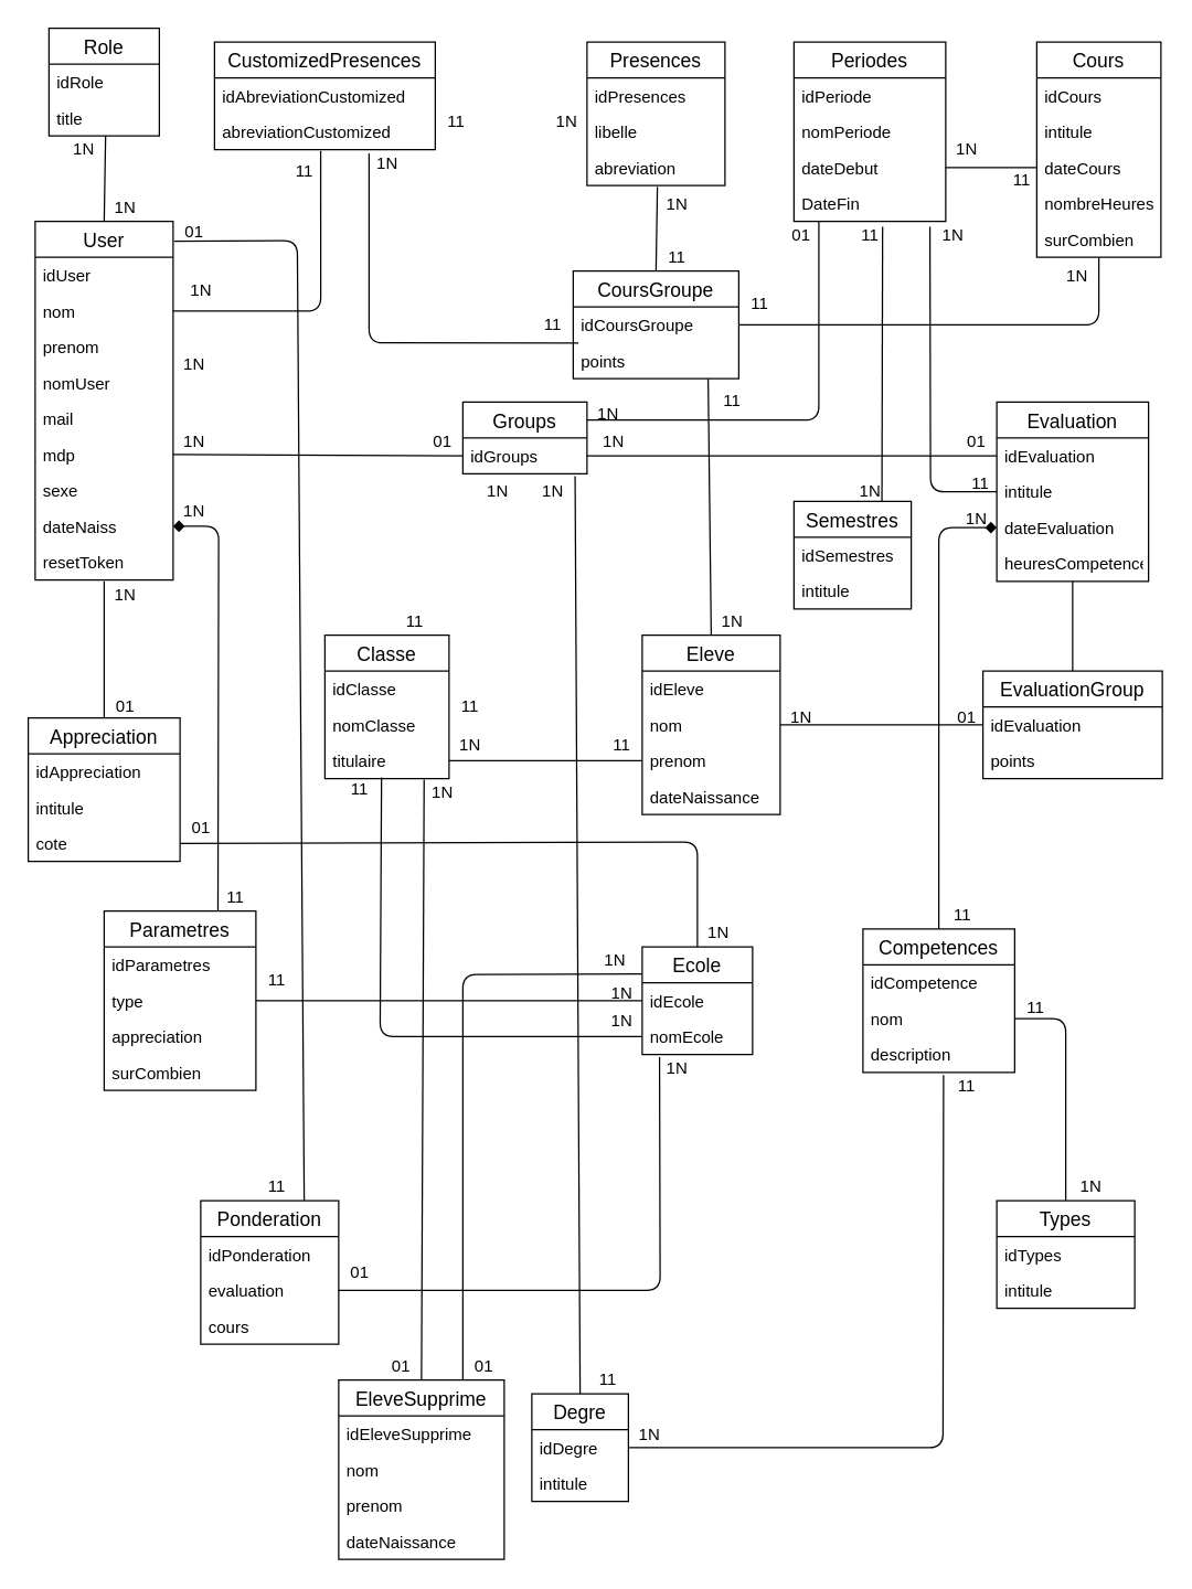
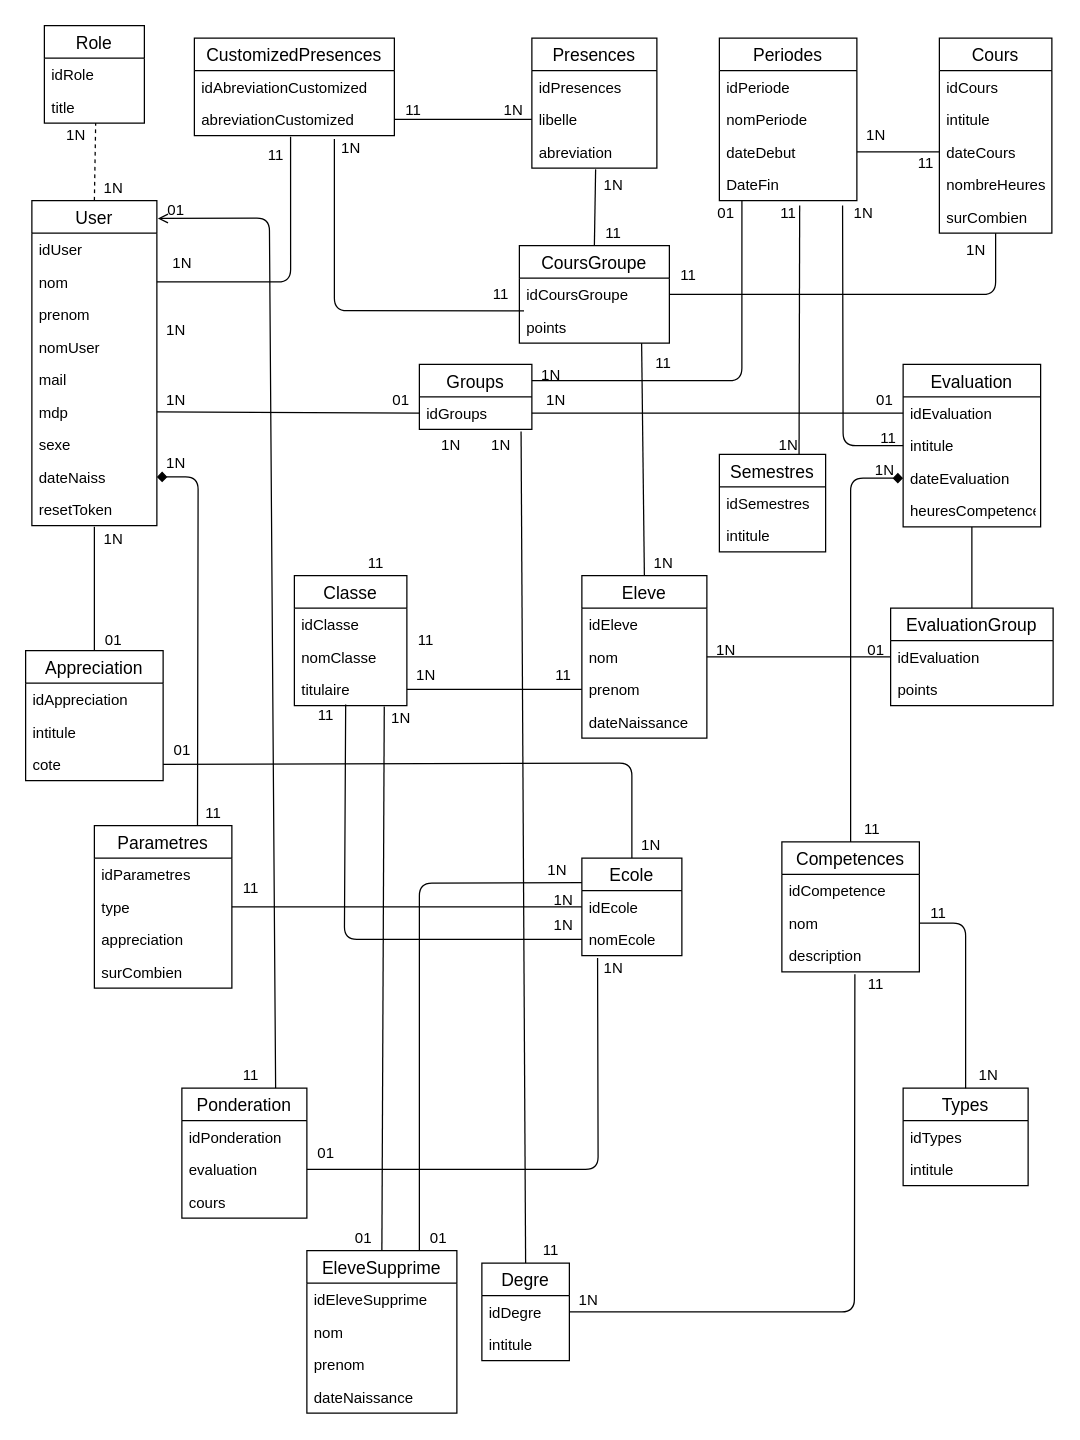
+ <mxCell id="20" value="" style="endArrow=none;html=1;entryX=0;entryY=0.5;entryDx=0;entryDy=0;exitX=1;exitY=0.5;exitDx=0;exitDy=0;" edge="1" parent="1" source="18" target="23"><mxGeometry width="50" height="50" relative="1" as="geometry"><mxPoint x="275" y="240" as="sourcePoint" /><mxPoint x="325" y="190" as="targetPoint" /></mxGeometry></mxCell>
- <mxCell id="2" value="" style="endArrow=none;html=1;exitX=0.5;exitY=0;exitDx=0;exitDy=0;entryX=0.513;entryY=1;entryDx=0;entryDy=0;entryPerimeter=0;" edge="1" parent="1" source="3" target="15"><mxGeometry width="50" height="50" relative="1" as="geometry"><mxPoint x="395" y="190" as="sourcePoint" /><mxPoint x="72" y="99" as="targetPoint" /></mxGeometry></mxCell>
+ <mxCell id="2" value="" style="endArrow=none;html=1;exitX=0.5;exitY=0;exitDx=0;exitDy=0;entryX=0.513;entryY=1;entryDx=0;entryDy=0;entryPerimeter=0;dashed=1;" edge="1" parent="1" source="3" target="15"><mxGeometry width="50" height="50" relative="1" as="geometry"><mxPoint x="395" y="190" as="sourcePoint" /><mxPoint x="72" y="99" as="targetPoint" /></mxGeometry></mxCell>
- <mxCell id="110" value="" style="endArrow=none;html=1;exitX=0.75;exitY=0;exitDx=0;exitDy=0;entryX=1.008;entryY=0.055;entryDx=0;entryDy=0;entryPerimeter=0;" edge="1" parent="1" source="112" target="3"><mxGeometry width="50" height="50" relative="1" as="geometry"><mxPoint x="235" y="830" as="sourcePoint" /><mxPoint x="285" y="780" as="targetPoint" /><Array as="points"><mxPoint x="215" y="174" /></Array></mxGeometry></mxCell>
+ <mxCell id="110" value="" style="endArrow=open;html=1;exitX=0.75;exitY=0;exitDx=0;exitDy=0;entryX=1.008;entryY=0.055;entryDx=0;entryDy=0;entryPerimeter=0;" edge="1" parent="1" source="112" target="3"><mxGeometry width="50" height="50" relative="1" as="geometry"><mxPoint x="235" y="830" as="sourcePoint" /><mxPoint x="285" y="780" as="targetPoint" /><Array as="points"><mxPoint x="215" y="174" /></Array></mxGeometry></mxCell>
